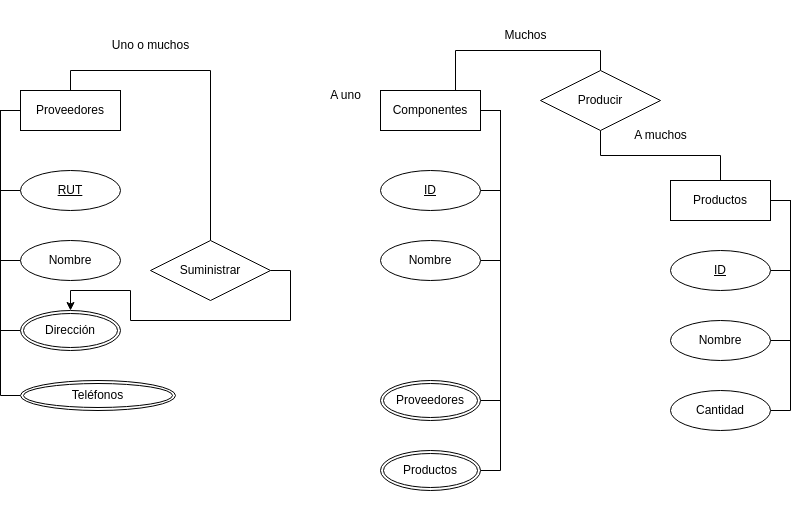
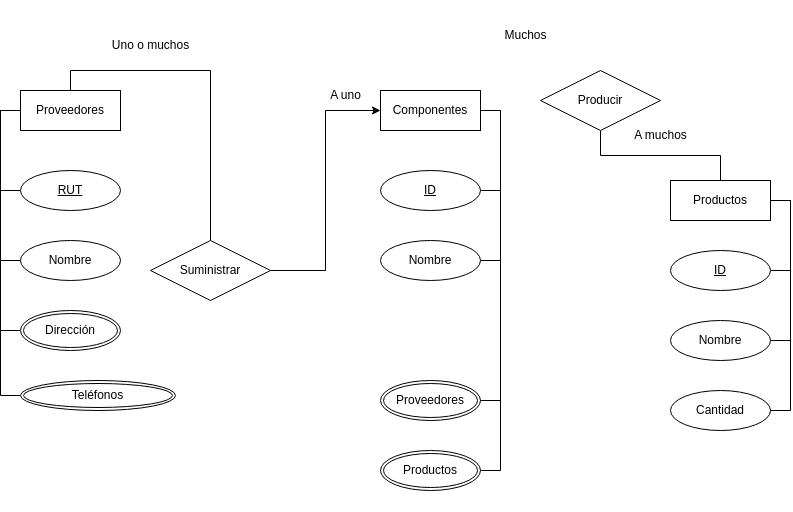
- <mxCell id="9" style="edgeStyle=orthogonalEdgeStyle;rounded=0;orthogonalLoop=1;jettySize=auto;html=1;exitX=0.75;exitY=0;exitDx=0;exitDy=0;entryX=0.5;entryY=0;entryDx=0;entryDy=0;endArrow=none;endFill=0;" edge="1" parent="1" source="10" target="16"><mxGeometry relative="1" as="geometry" /></mxCell>
- <mxCell id="25" style="edgeStyle=orthogonalEdgeStyle;rounded=0;orthogonalLoop=1;jettySize=auto;html=1;exitX=1;exitY=0.5;exitDx=0;exitDy=0;" edge="1" parent="1" source="26" target="36"><mxGeometry relative="1" as="geometry" /></mxCell>
+ <mxCell id="25" style="edgeStyle=orthogonalEdgeStyle;rounded=0;orthogonalLoop=1;jettySize=auto;html=1;exitX=1;exitY=0.5;exitDx=0;exitDy=0;entryX=0;entryY=0.5;entryDx=0;entryDy=0;" edge="1" parent="1" source="26" target="10"><mxGeometry relative="1" as="geometry" /></mxCell>
